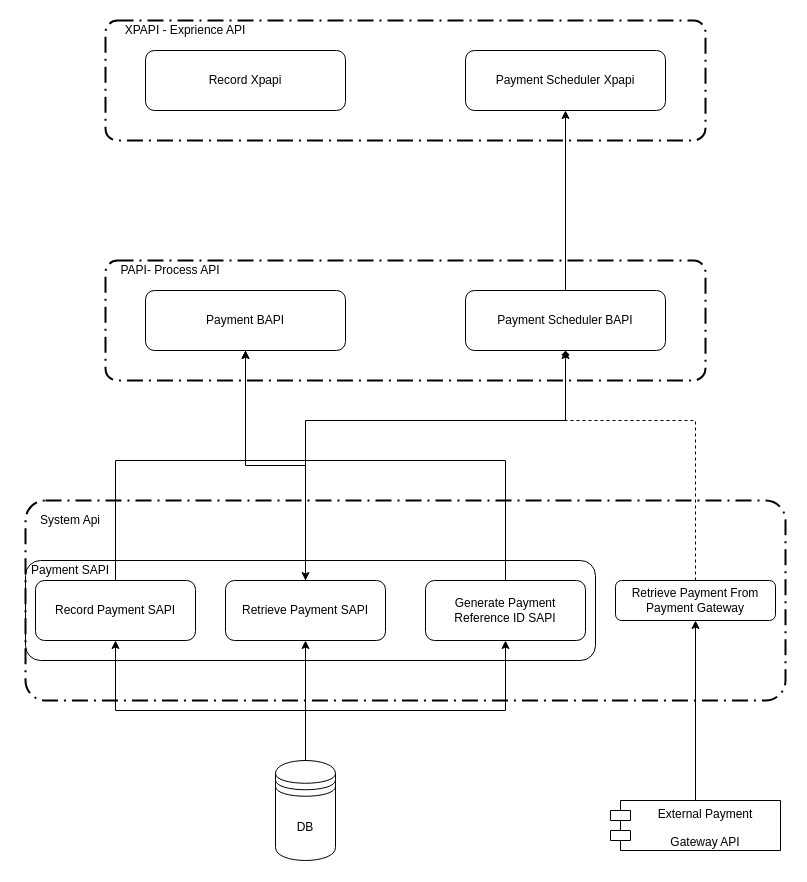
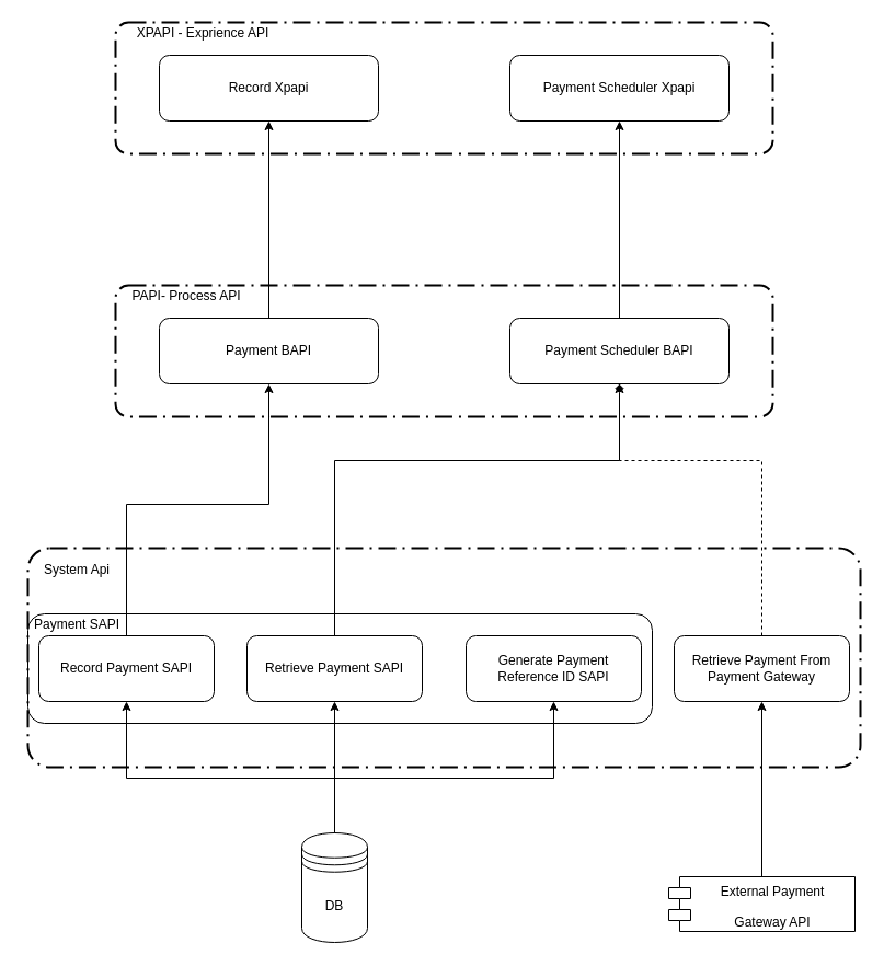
- <mxCell id="15" style="edgeStyle=orthogonalEdgeStyle;rounded=0;orthogonalLoop=1;jettySize=auto;html=1;entryX=0.5;entryY=1;entryDx=0;entryDy=0;" parent="1" source="16" target="7" edge="1"><mxGeometry relative="1" as="geometry"><Array as="points"><mxPoint x="505" y="460" /><mxPoint x="245" y="460" /></Array></mxGeometry></mxCell>
- <mxCell id="6" style="edgeStyle=orthogonalEdgeStyle;rounded=0;orthogonalLoop=1;jettySize=auto;html=1;" parent="1" source="7" target="14" edge="1"><mxGeometry relative="1" as="geometry" /></mxCell>
+ <mxCell id="6" style="edgeStyle=orthogonalEdgeStyle;rounded=0;orthogonalLoop=1;jettySize=auto;html=1;" parent="1" source="7" target="3" edge="1"><mxGeometry relative="1" as="geometry" /></mxCell>
- <mxCell id="18" value="Retrieve Payment From Payment Gateway " style="shape=ext;rounded=1;html=1;whiteSpace=wrap;" parent="1" vertex="1"><mxGeometry x="615" y="580" width="160" height="40" as="geometry" /></mxCell>
+ <mxCell id="18" value="Retrieve Payment From Payment Gateway " style="shape=ext;rounded=1;html=1;whiteSpace=wrap;" parent="1" vertex="1"><mxGeometry x="615" y="580" width="160" height="60" as="geometry" /></mxCell>
